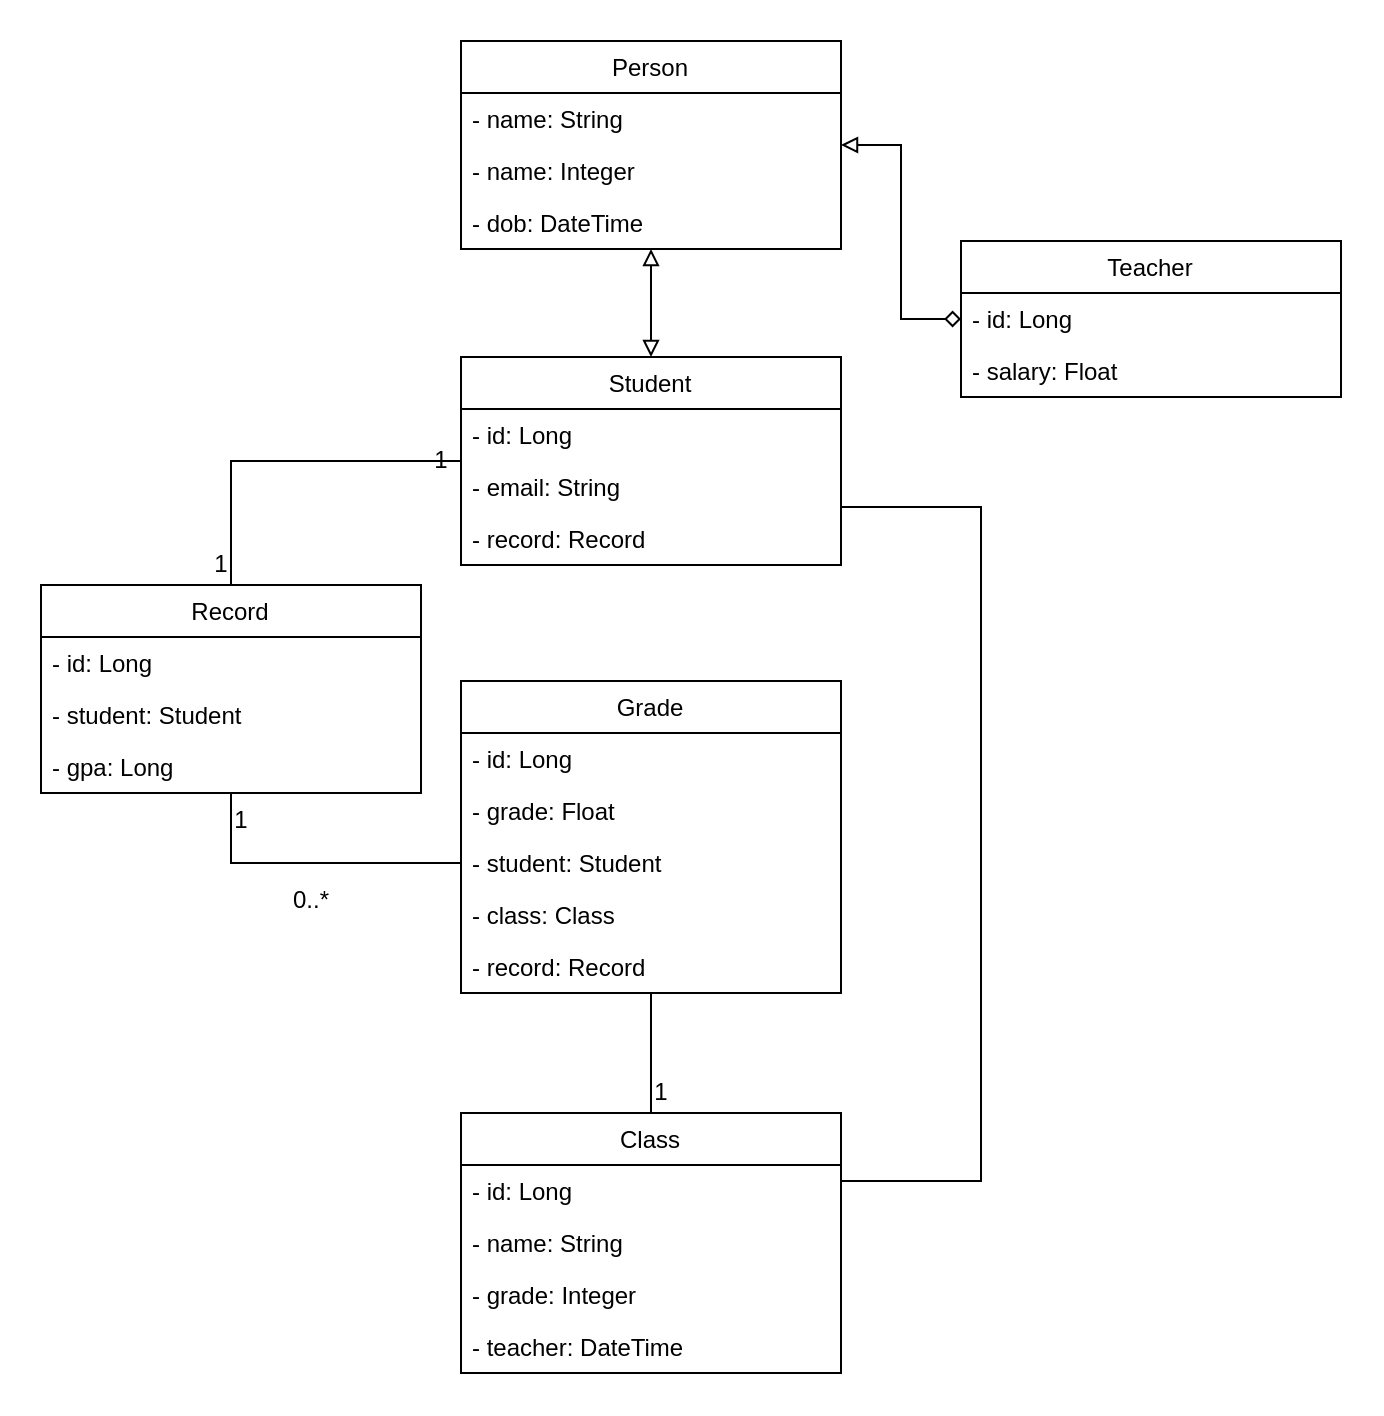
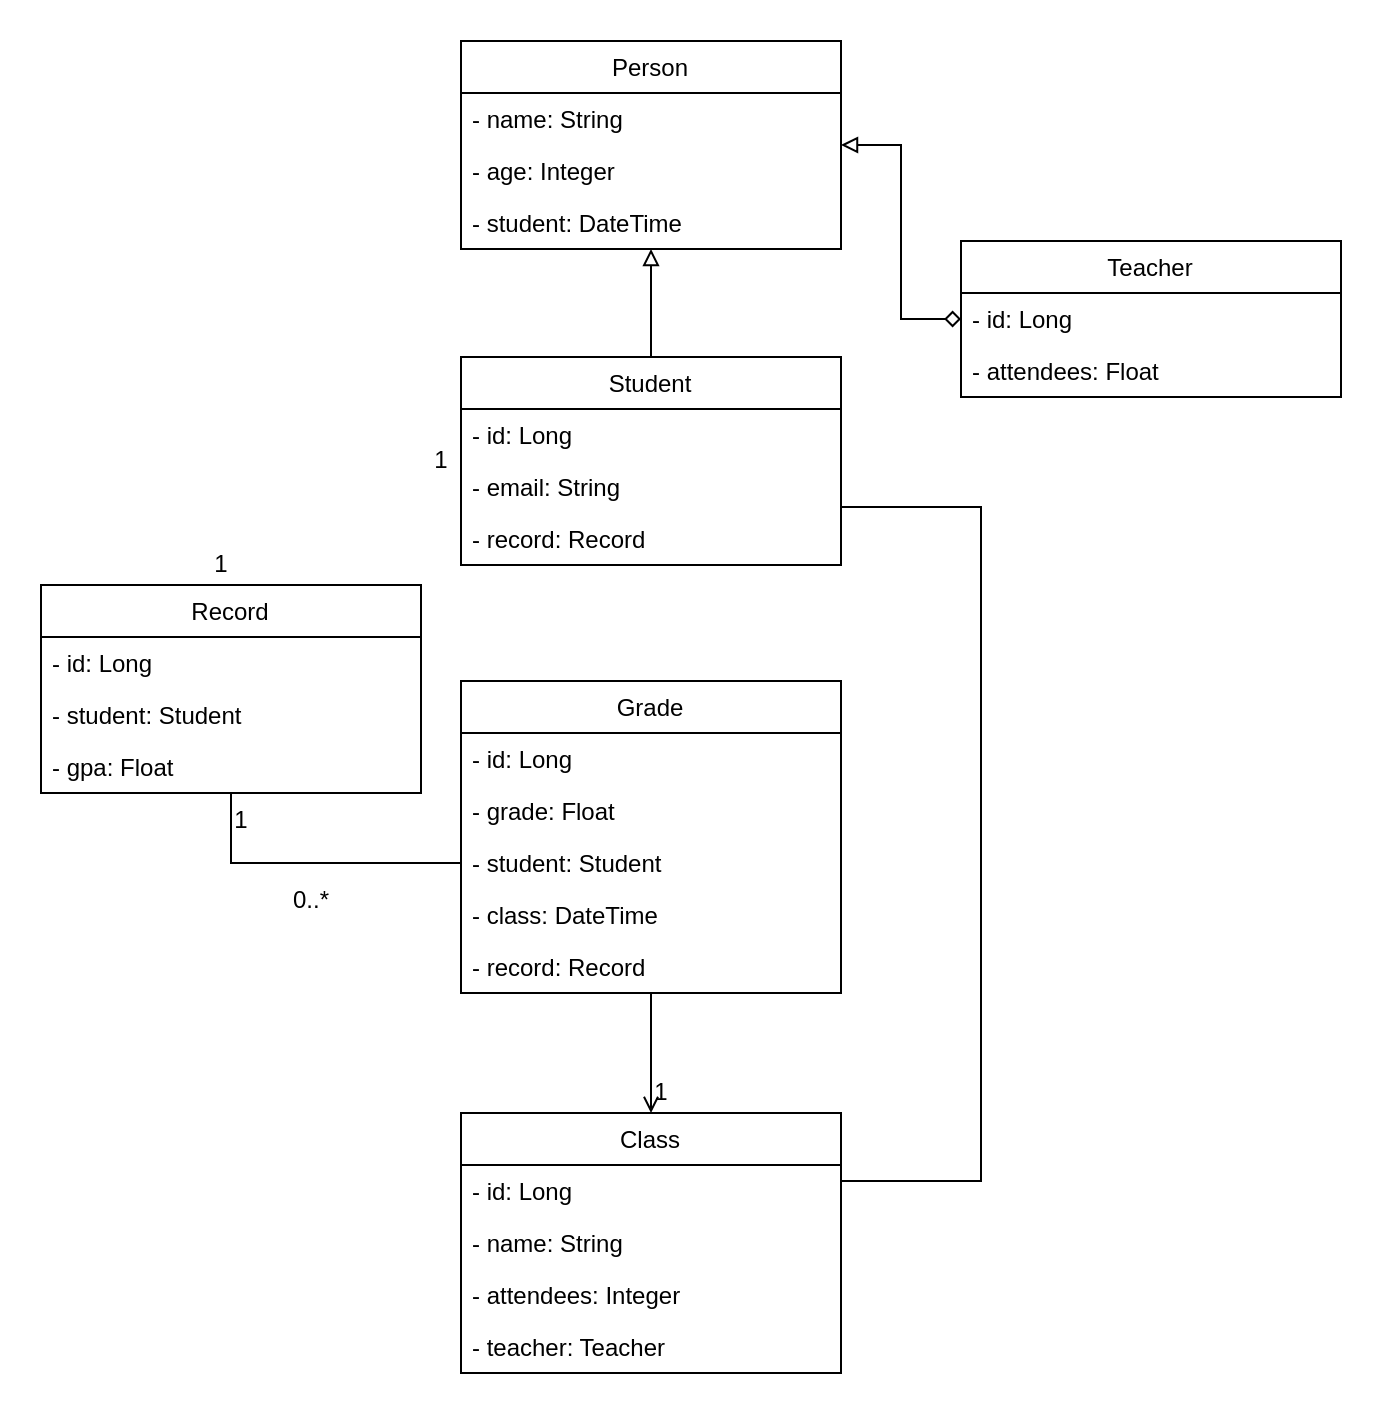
- <mxCell id="6" value="- name: Integer" style="text;strokeColor=none;fillColor=none;align=left;verticalAlign=top;spacingLeft=4;spacingRight=4;overflow=hidden;rotatable=0;points=[[0,0.5],[1,0.5]];portConstraint=eastwest;" vertex="1" parent="4"><mxGeometry y="52" width="190" height="26" as="geometry" /></mxCell>
+ <mxCell id="6" value="- age: Integer" style="text;strokeColor=none;fillColor=none;align=left;verticalAlign=top;spacingLeft=4;spacingRight=4;overflow=hidden;rotatable=0;points=[[0,0.5],[1,0.5]];portConstraint=eastwest;" vertex="1" parent="4"><mxGeometry y="52" width="190" height="26" as="geometry" /></mxCell>
- <mxCell id="7" value="- dob: DateTime" style="text;strokeColor=none;fillColor=none;align=left;verticalAlign=top;spacingLeft=4;spacingRight=4;overflow=hidden;rotatable=0;points=[[0,0.5],[1,0.5]];portConstraint=eastwest;" vertex="1" parent="4"><mxGeometry y="78" width="190" height="26" as="geometry" /></mxCell>
+ <mxCell id="7" value="- student: DateTime" style="text;strokeColor=none;fillColor=none;align=left;verticalAlign=top;spacingLeft=4;spacingRight=4;overflow=hidden;rotatable=0;points=[[0,0.5],[1,0.5]];portConstraint=eastwest;" vertex="1" parent="4"><mxGeometry y="78" width="190" height="26" as="geometry" /></mxCell>
- <mxCell id="2" value="" style="edgeStyle=orthogonalEdgeStyle;rounded=0;orthogonalLoop=1;jettySize=auto;html=1;endArrow=block;endFill=0;startArrow=block;startFill=0;" edge="1" parent="1" source="4" target="10"><mxGeometry relative="1" as="geometry" /></mxCell>
+ <mxCell id="2" value="" style="edgeStyle=orthogonalEdgeStyle;rounded=0;orthogonalLoop=1;jettySize=auto;html=1;endArrow=none;endFill=0;startArrow=block;startFill=0;" edge="1" parent="1" source="4" target="10"><mxGeometry relative="1" as="geometry" /></mxCell>
- <mxCell id="16" value="- salary: Float" style="text;strokeColor=none;fillColor=none;align=left;verticalAlign=top;spacingLeft=4;spacingRight=4;overflow=hidden;rotatable=0;points=[[0,0.5],[1,0.5]];portConstraint=eastwest;" vertex="1" parent="14"><mxGeometry y="52" width="190" height="26" as="geometry" /></mxCell>
+ <mxCell id="16" value="- attendees: Float" style="text;strokeColor=none;fillColor=none;align=left;verticalAlign=top;spacingLeft=4;spacingRight=4;overflow=hidden;rotatable=0;points=[[0,0.5],[1,0.5]];portConstraint=eastwest;" vertex="1" parent="14"><mxGeometry y="52" width="190" height="26" as="geometry" /></mxCell>
- <mxCell id="8" value="" style="edgeStyle=orthogonalEdgeStyle;rounded=0;orthogonalLoop=1;jettySize=auto;html=1;startArrow=none;startFill=0;endArrow=none;endFill=0;entryX=0.5;entryY=0;entryDx=0;entryDy=0;" edge="1" parent="1" source="10" target="18"><mxGeometry relative="1" as="geometry" /></mxCell>
- <mxCell id="21" value="- gpa: Long" style="text;strokeColor=none;fillColor=none;align=left;verticalAlign=top;spacingLeft=4;spacingRight=4;overflow=hidden;rotatable=0;points=[[0,0.5],[1,0.5]];portConstraint=eastwest;" vertex="1" parent="18"><mxGeometry y="78" width="190" height="26" as="geometry" /></mxCell>
+ <mxCell id="21" value="- gpa: Float" style="text;strokeColor=none;fillColor=none;align=left;verticalAlign=top;spacingLeft=4;spacingRight=4;overflow=hidden;rotatable=0;points=[[0,0.5],[1,0.5]];portConstraint=eastwest;" vertex="1" parent="18"><mxGeometry y="78" width="190" height="26" as="geometry" /></mxCell>
- <mxCell id="32" value="- class: Class" style="text;strokeColor=none;fillColor=none;align=left;verticalAlign=top;spacingLeft=4;spacingRight=4;overflow=hidden;rotatable=0;points=[[0,0.5],[1,0.5]];portConstraint=eastwest;" vertex="1" parent="28"><mxGeometry y="104" width="190" height="26" as="geometry" /></mxCell>
+ <mxCell id="32" value="- class: DateTime" style="text;strokeColor=none;fillColor=none;align=left;verticalAlign=top;spacingLeft=4;spacingRight=4;overflow=hidden;rotatable=0;points=[[0,0.5],[1,0.5]];portConstraint=eastwest;" vertex="1" parent="28"><mxGeometry y="104" width="190" height="26" as="geometry" /></mxCell>
- <mxCell id="27" value="" style="edgeStyle=orthogonalEdgeStyle;rounded=0;orthogonalLoop=1;jettySize=auto;html=1;fontFamily=Helvetica;startArrow=none;startFill=0;endArrow=none;endFill=0;entryX=0.5;entryY=0;entryDx=0;entryDy=0;" edge="1" parent="1" source="28" target="22"><mxGeometry relative="1" as="geometry" /></mxCell>
+ <mxCell id="27" value="" style="edgeStyle=orthogonalEdgeStyle;rounded=0;orthogonalLoop=1;jettySize=auto;html=1;fontFamily=Helvetica;startArrow=none;startFill=0;endArrow=open;endFill=0;entryX=0.5;entryY=0;entryDx=0;entryDy=0;" edge="1" parent="1" source="28" target="22"><mxGeometry relative="1" as="geometry" /></mxCell>
- <mxCell id="25" value="- grade: Integer" style="text;strokeColor=none;fillColor=none;align=left;verticalAlign=top;spacingLeft=4;spacingRight=4;overflow=hidden;rotatable=0;points=[[0,0.5],[1,0.5]];portConstraint=eastwest;" vertex="1" parent="22"><mxGeometry y="78" width="190" height="26" as="geometry" /></mxCell>
+ <mxCell id="25" value="- attendees: Integer" style="text;strokeColor=none;fillColor=none;align=left;verticalAlign=top;spacingLeft=4;spacingRight=4;overflow=hidden;rotatable=0;points=[[0,0.5],[1,0.5]];portConstraint=eastwest;" vertex="1" parent="22"><mxGeometry y="78" width="190" height="26" as="geometry" /></mxCell>
- <mxCell id="26" value="- teacher: DateTime" style="text;strokeColor=none;fillColor=none;align=left;verticalAlign=top;spacingLeft=4;spacingRight=4;overflow=hidden;rotatable=0;points=[[0,0.5],[1,0.5]];portConstraint=eastwest;" vertex="1" parent="22"><mxGeometry y="104" width="190" height="26" as="geometry" /></mxCell>
+ <mxCell id="26" value="- teacher: Teacher" style="text;strokeColor=none;fillColor=none;align=left;verticalAlign=top;spacingLeft=4;spacingRight=4;overflow=hidden;rotatable=0;points=[[0,0.5],[1,0.5]];portConstraint=eastwest;" vertex="1" parent="22"><mxGeometry y="104" width="190" height="26" as="geometry" /></mxCell>
